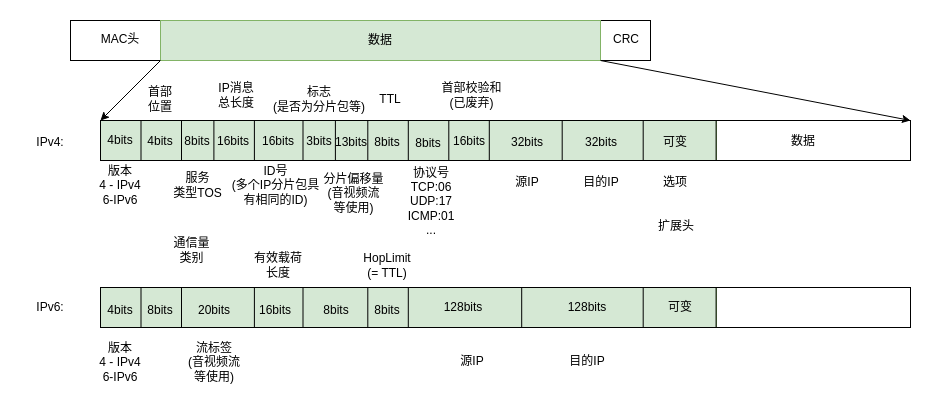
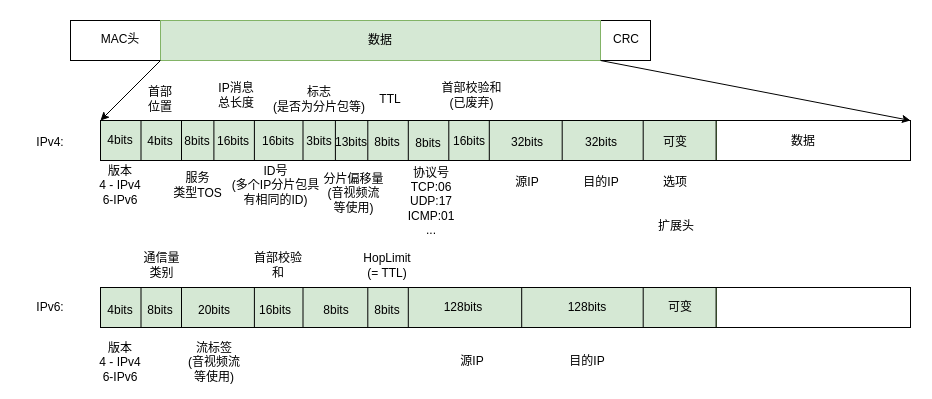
- <mxCell id="60" value="通信量类别" style="text;html=1;align=center;verticalAlign=middle;whiteSpace=wrap;rounded=0;" parent="1" vertex="1"><mxGeometry x="169" y="235" width="45" height="30" as="geometry" /></mxCell>
+ <mxCell id="60" value="通信量类别" style="text;html=1;align=center;verticalAlign=middle;whiteSpace=wrap;rounded=0;" parent="1" vertex="1"><mxGeometry x="139" y="250" width="45" height="30" as="geometry" /></mxCell>
- <mxCell id="66" value="有效载荷长度" style="text;html=1;align=center;verticalAlign=middle;whiteSpace=wrap;rounded=0;" parent="1" vertex="1"><mxGeometry x="248" y="250" width="60" height="30" as="geometry" /></mxCell>
+ <mxCell id="66" value="首部校验和" style="text;html=1;align=center;verticalAlign=middle;whiteSpace=wrap;rounded=0;" parent="1" vertex="1"><mxGeometry x="248" y="250" width="60" height="30" as="geometry" /></mxCell>
